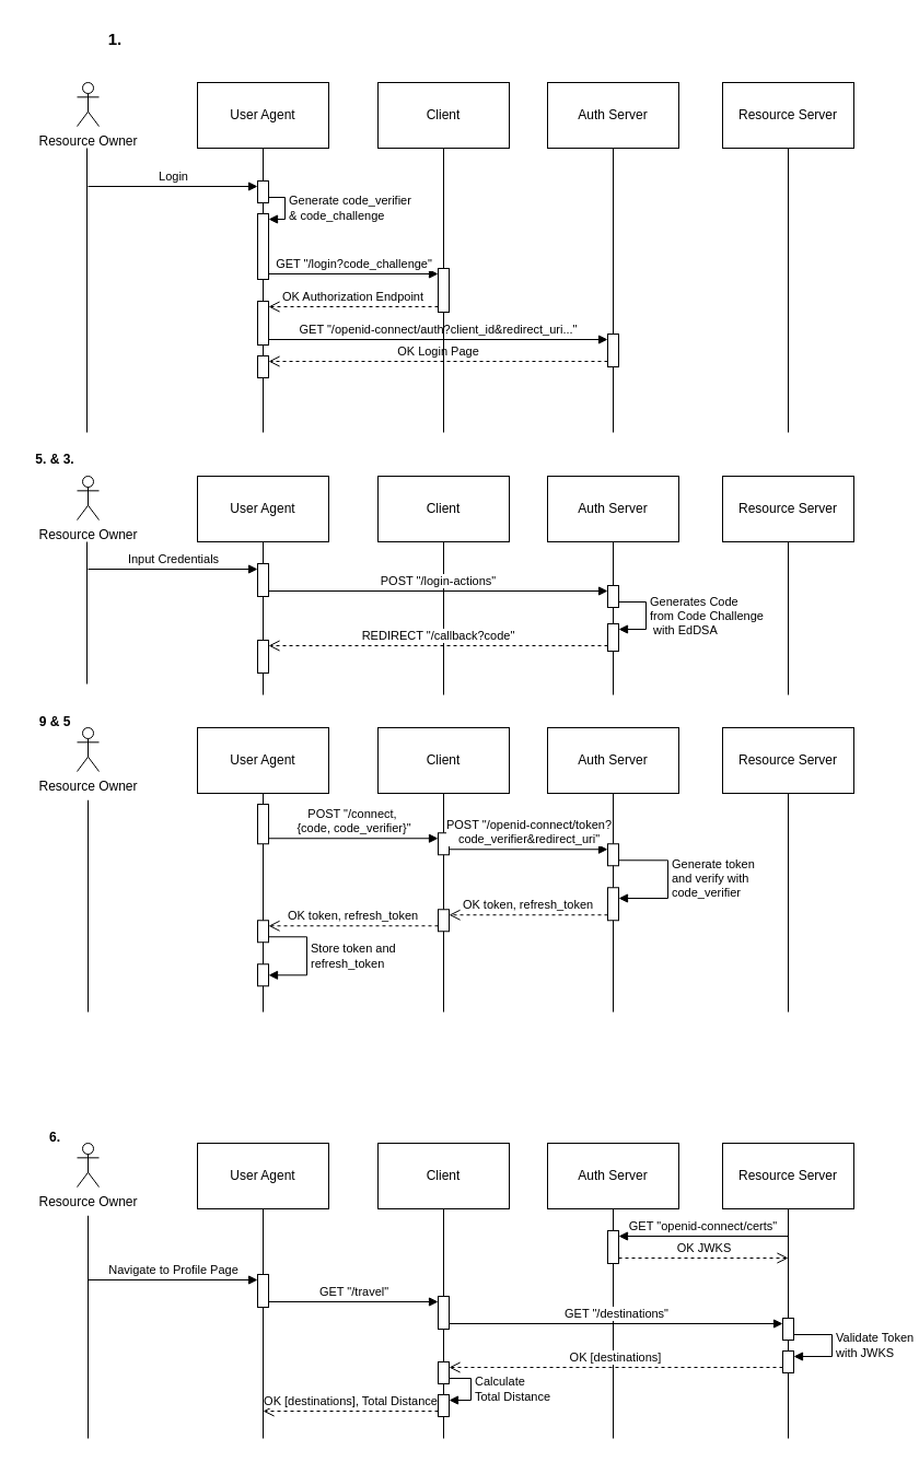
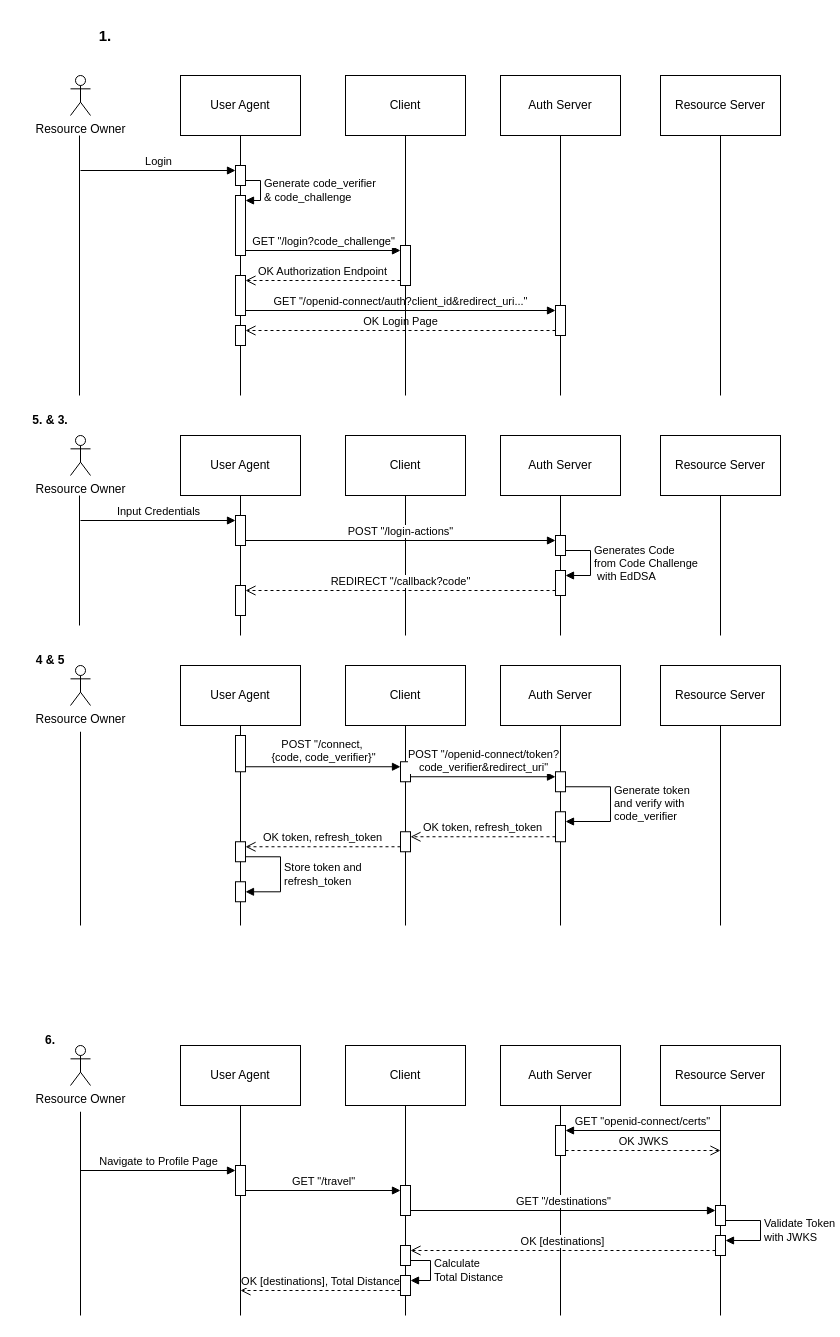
- <mxCell id="84" value="&lt;b&gt;9 &amp;amp; 5&lt;br&gt;&lt;/b&gt;" style="text;html=1;align=center;verticalAlign=middle;whiteSpace=wrap;rounded=0;" parent="1" vertex="1"><mxGeometry x="20" y="645" width="60" height="30" as="geometry" /></mxCell>
+ <mxCell id="84" value="&lt;b&gt;4 &amp;amp; 5&lt;br&gt;&lt;/b&gt;" style="text;html=1;align=center;verticalAlign=middle;whiteSpace=wrap;rounded=0;" parent="1" vertex="1"><mxGeometry x="20" y="645" width="60" height="30" as="geometry" /></mxCell>
